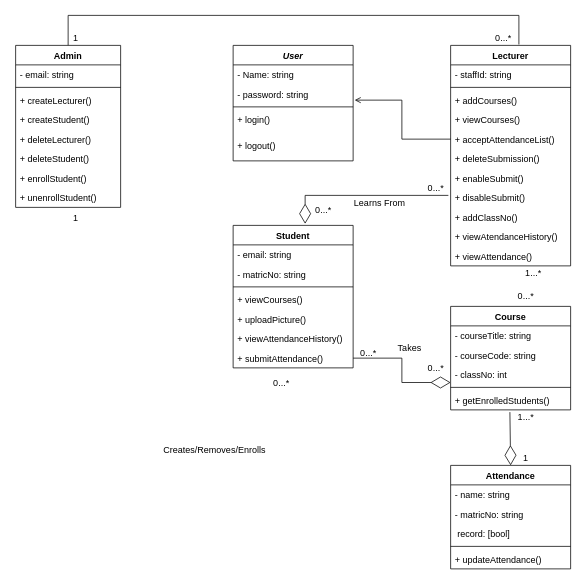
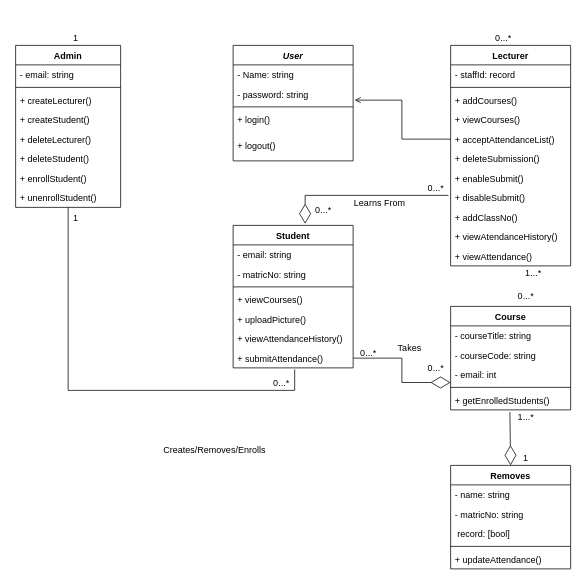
- <mxCell id="8" style="edgeStyle=elbowEdgeStyle;rounded=0;orthogonalLoop=1;jettySize=auto;html=1;entryX=0.569;entryY=-0.004;entryDx=0;entryDy=0;entryPerimeter=0;endArrow=none;endFill=0;elbow=vertical;" parent="1" source="9" target="27" edge="1"><mxGeometry relative="1" as="geometry"><Array as="points"><mxPoint x="390" y="20" /></Array></mxGeometry></mxCell>
- <mxCell id="28" value="- staffId: string" style="text;strokeColor=none;fillColor=none;align=left;verticalAlign=top;spacingLeft=4;spacingRight=4;overflow=hidden;rotatable=0;points=[[0,0.5],[1,0.5]];portConstraint=eastwest;" parent="27" vertex="1"><mxGeometry y="26" width="160" height="26" as="geometry" /></mxCell>
+ <mxCell id="28" value="- staffId: record" style="text;strokeColor=none;fillColor=none;align=left;verticalAlign=top;spacingLeft=4;spacingRight=4;overflow=hidden;rotatable=0;points=[[0,0.5],[1,0.5]];portConstraint=eastwest;" parent="27" vertex="1"><mxGeometry y="26" width="160" height="26" as="geometry" /></mxCell>
- <mxCell id="42" value="- classNo: int" style="text;strokeColor=none;fillColor=none;align=left;verticalAlign=top;spacingLeft=4;spacingRight=4;overflow=hidden;rotatable=0;points=[[0,0.5],[1,0.5]];portConstraint=eastwest;html=0;" parent="39" vertex="1"><mxGeometry y="78" width="160" height="26" as="geometry" /></mxCell>
+ <mxCell id="42" value="- email: int" style="text;strokeColor=none;fillColor=none;align=left;verticalAlign=top;spacingLeft=4;spacingRight=4;overflow=hidden;rotatable=0;points=[[0,0.5],[1,0.5]];portConstraint=eastwest;html=0;" parent="39" vertex="1"><mxGeometry y="78" width="160" height="26" as="geometry" /></mxCell>
+ <mxCell id="52" style="edgeStyle=elbowEdgeStyle;rounded=0;orthogonalLoop=1;jettySize=auto;elbow=vertical;html=1;entryX=0.513;entryY=1.077;entryDx=0;entryDy=0;entryPerimeter=0;endArrow=none;endFill=0;" parent="1" source="17" target="26" edge="1"><mxGeometry relative="1" as="geometry"><Array as="points"><mxPoint x="400" y="520" /></Array></mxGeometry></mxCell>
- <mxCell id="58" value="Attendance" style="swimlane;fontStyle=1;align=center;verticalAlign=top;childLayout=stackLayout;horizontal=1;startSize=26;horizontalStack=0;resizeParent=1;resizeParentMax=0;resizeLast=0;collapsible=1;marginBottom=0;" parent="1" vertex="1"><mxGeometry x="600" y="620" width="160" height="138" as="geometry" /></mxCell>
+ <mxCell id="58" value="Removes" style="swimlane;fontStyle=1;align=center;verticalAlign=top;childLayout=stackLayout;horizontal=1;startSize=26;horizontalStack=0;resizeParent=1;resizeParentMax=0;resizeLast=0;collapsible=1;marginBottom=0;" parent="1" vertex="1"><mxGeometry x="600" y="620" width="160" height="138" as="geometry" /></mxCell>
